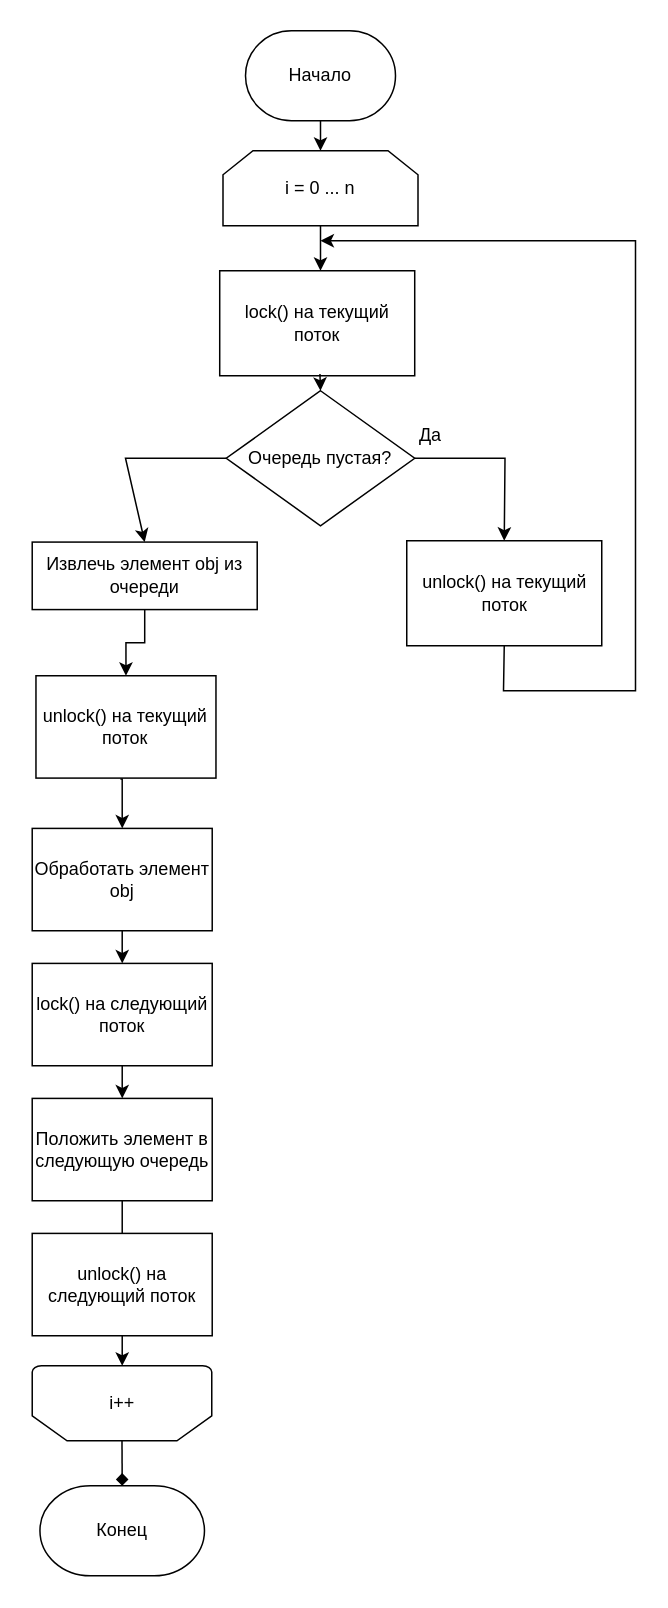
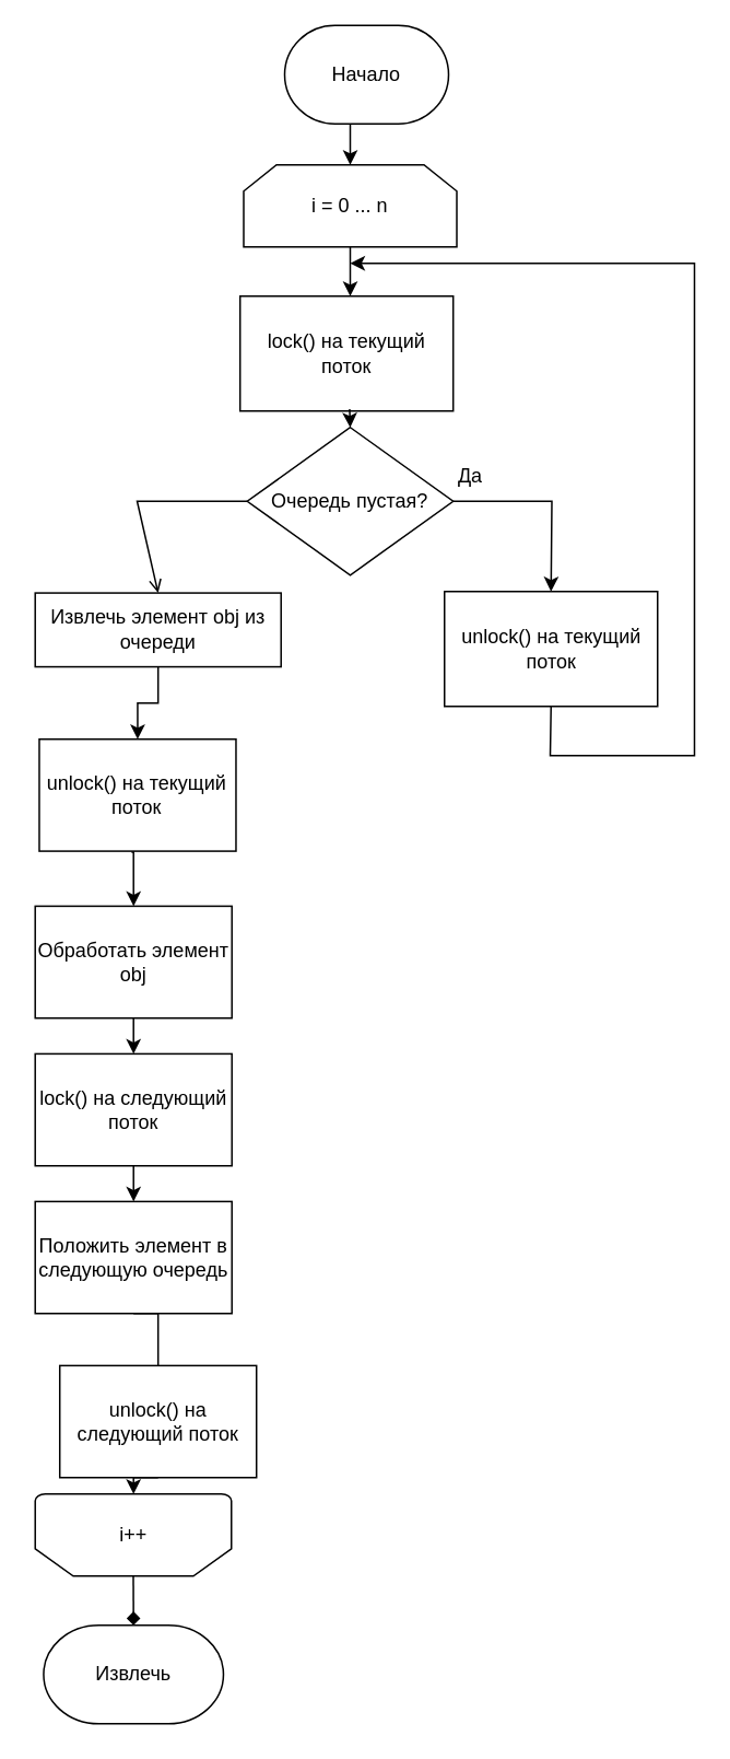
- <mxCell id="3" value="Начало" style="strokeWidth=1;html=1;shape=mxgraph.flowchart.terminator;whiteSpace=wrap;rounded=0;" parent="1" vertex="1"><mxGeometry x="163" y="20" width="100" height="60" as="geometry" /></mxCell>
+ <mxCell id="3" value="Начало" style="strokeWidth=1;html=1;shape=mxgraph.flowchart.terminator;whiteSpace=wrap;rounded=0;" parent="1" vertex="1"><mxGeometry x="173" y="15" width="100" height="60" as="geometry" /></mxCell>
- <mxCell id="25" value="" style="endArrow=classic;html=1;rounded=0;strokeWidth=1;exitX=0;exitY=0.5;exitDx=0;exitDy=0;exitPerimeter=0;entryX=0.5;entryY=0;entryDx=0;entryDy=0;" parent="1" source="7" target="14" edge="1"><mxGeometry width="50" height="50" relative="1" as="geometry"><mxPoint y="340" as="sourcePoint" x="103" /><mxPoint x="153" y="290" as="targetPoint" /><Array as="points"><mxPoint x="83" y="305" /></Array></mxGeometry></mxCell>
+ <mxCell id="25" value="" style="endArrow=open;html=1;rounded=0;strokeWidth=1;exitX=0;exitY=0.5;exitDx=0;exitDy=0;exitPerimeter=0;entryX=0.5;entryY=0;entryDx=0;entryDy=0;" parent="1" source="7" target="14" edge="1"><mxGeometry width="50" height="50" relative="1" as="geometry"><mxPoint y="340" as="sourcePoint" x="103" /><mxPoint x="153" y="290" as="targetPoint" /><Array as="points"><mxPoint x="83" y="305" /></Array></mxGeometry></mxCell>
- <mxCell id="22" value="unlock() на следующий поток" style="rounded=0;whiteSpace=wrap;html=1;absoluteArcSize=1;arcSize=14;strokeWidth=1;" parent="1" vertex="1"><mxGeometry x="20.81" y="821.77" width="120" height="68.23" as="geometry" /></mxCell>
+ <mxCell id="22" value="unlock() на следующий поток" style="rounded=0;whiteSpace=wrap;html=1;absoluteArcSize=1;arcSize=14;strokeWidth=1;" parent="1" vertex="1"><mxGeometry x="35.81" y="831.77" width="120" height="68.23" as="geometry" /></mxCell>
- <mxCell id="27" value="Конец" style="strokeWidth=1;html=1;shape=mxgraph.flowchart.terminator;whiteSpace=wrap;rounded=0;" vertex="1" parent="1"><mxGeometry x="25.96" y="990" width="109.69" height="60" as="geometry" /></mxCell>
+ <mxCell id="27" value="Извлечь" style="strokeWidth=1;html=1;shape=mxgraph.flowchart.terminator;whiteSpace=wrap;rounded=0;" vertex="1" parent="1"><mxGeometry x="25.96" y="990" width="109.69" height="60" as="geometry" /></mxCell>
